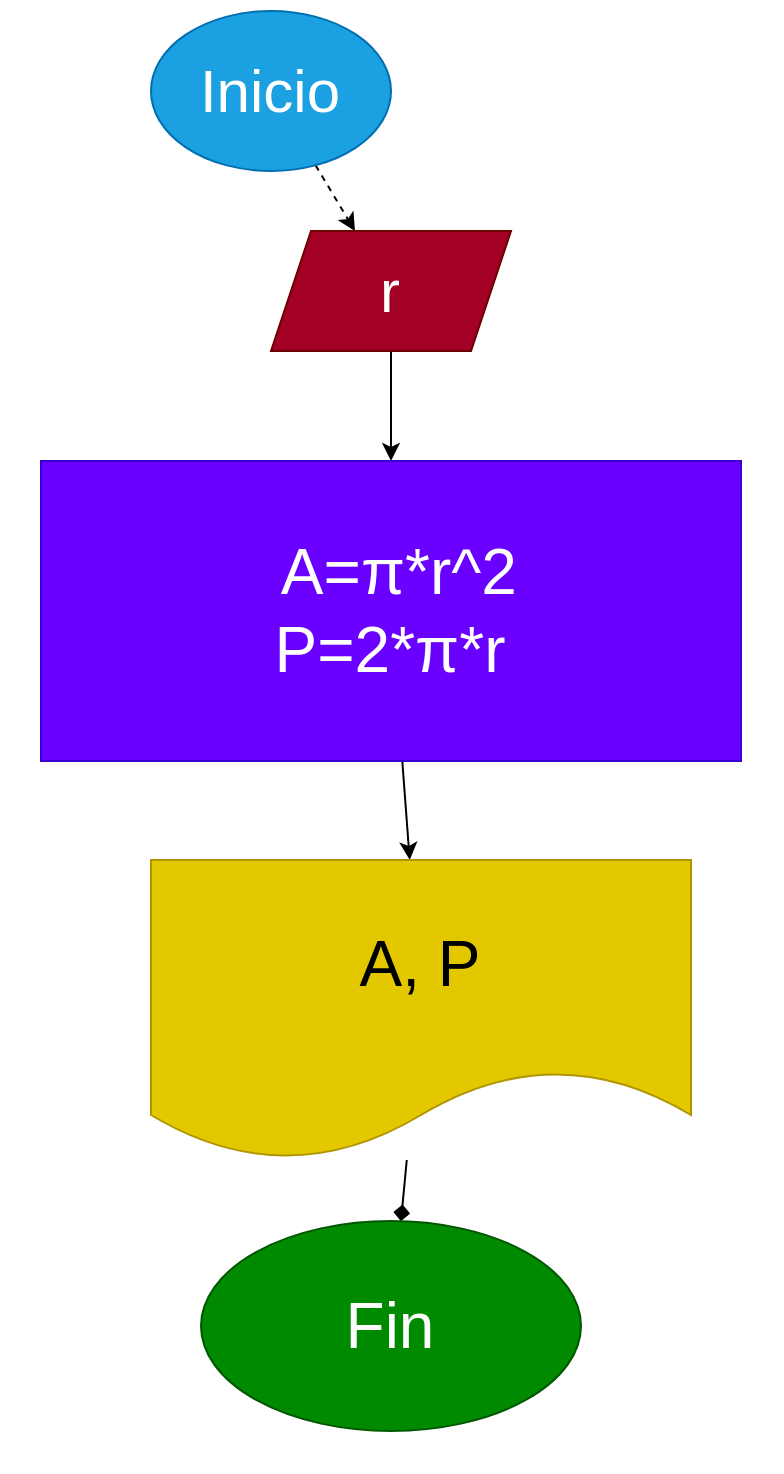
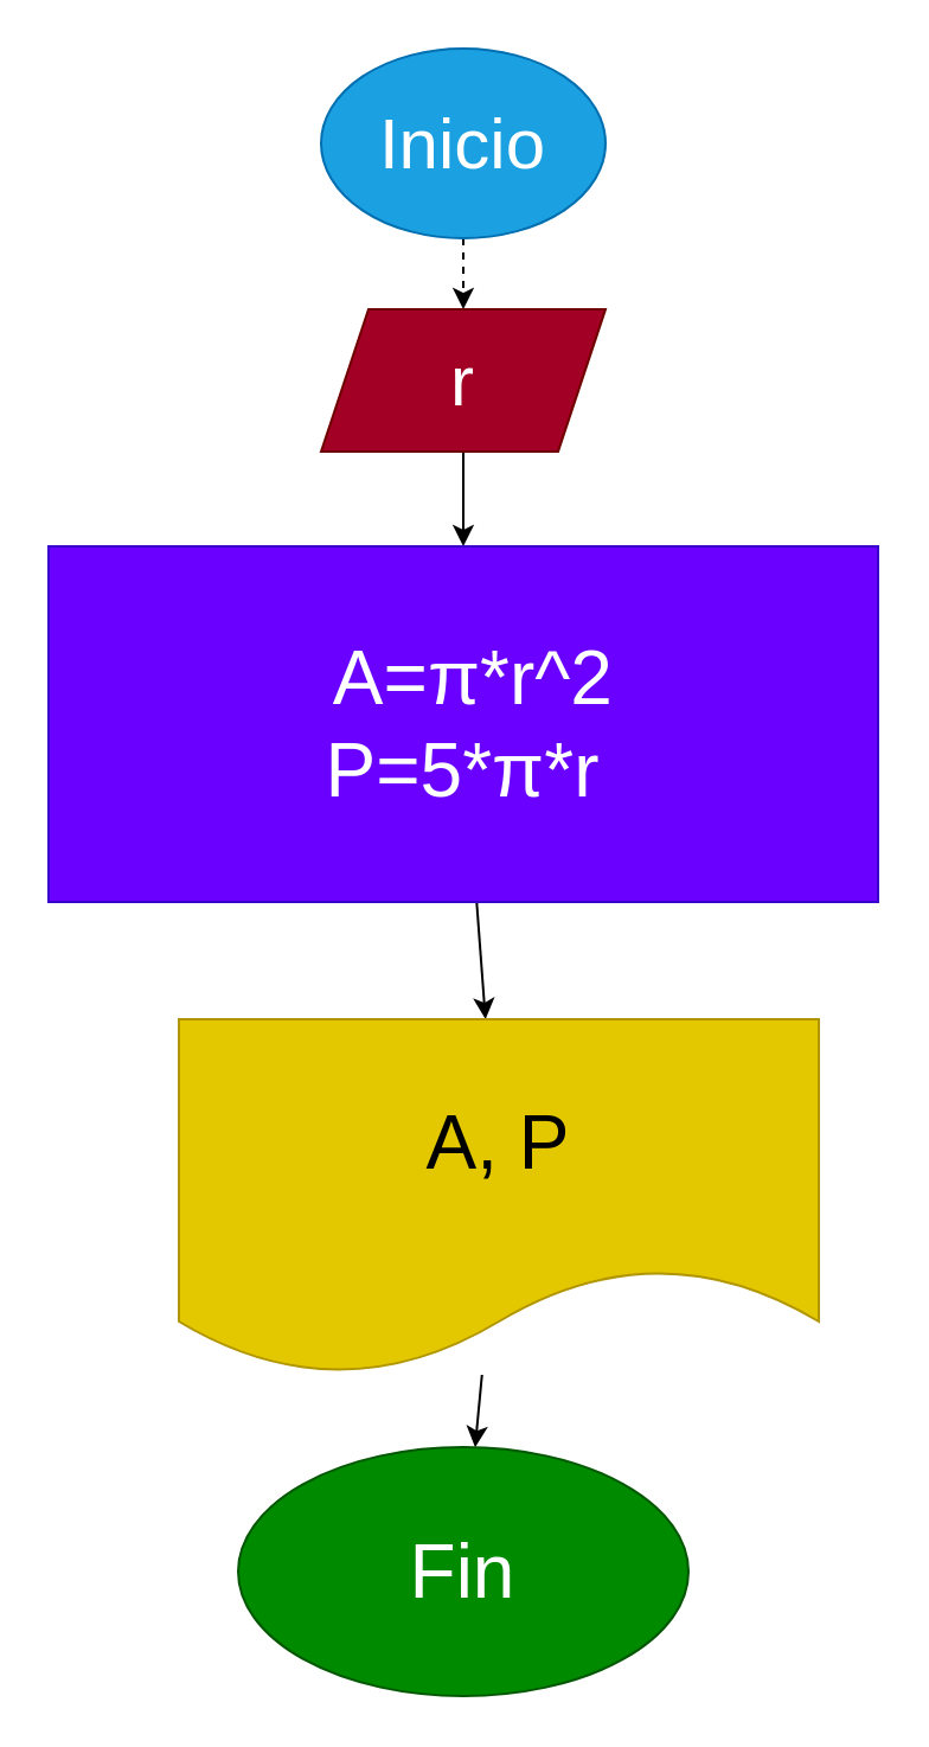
- <mxCell id="3" value="Inicio" style="ellipse;whiteSpace=wrap;html=1;fillColor=#1ba1e2;fontColor=#ffffff;strokeColor=#006EAF;fontSize=30;" vertex="1" parent="1"><mxGeometry x="75" y="5" width="120" height="80" as="geometry" /></mxCell>
+ <mxCell id="3" value="Inicio" style="ellipse;whiteSpace=wrap;html=1;fillColor=#1ba1e2;fontColor=#ffffff;strokeColor=#006EAF;fontSize=30;" vertex="1" parent="1"><mxGeometry x="135" y="20" width="120" height="80" as="geometry" /></mxCell>
- <mxCell id="5" value="r" style="shape=parallelogram;perimeter=parallelogramPerimeter;whiteSpace=wrap;html=1;fixedSize=1;fillColor=#a20025;fontColor=#ffffff;strokeColor=#6F0000;fontSize=30;" vertex="1" parent="1"><mxGeometry x="135" y="115" width="120" height="60" as="geometry" /></mxCell>
+ <mxCell id="5" value="r" style="shape=parallelogram;perimeter=parallelogramPerimeter;whiteSpace=wrap;html=1;fixedSize=1;fillColor=#a20025;fontColor=#ffffff;strokeColor=#6F0000;fontSize=30;" vertex="1" parent="1"><mxGeometry x="135" y="130" width="120" height="60" as="geometry" /></mxCell>
- <mxCell id="7" value="&amp;nbsp;A=π*r^2&lt;br style=&quot;font-size: 32px;&quot;&gt;P=2*π*r" style="whiteSpace=wrap;html=1;fillColor=#6a00ff;strokeColor=#3700CC;fontColor=#ffffff;align=center;fontSize=32;" vertex="1" parent="1"><mxGeometry x="20" y="230" width="350" height="150" as="geometry" /></mxCell>
+ <mxCell id="7" value="&amp;nbsp;A=π*r^2&lt;br style=&quot;font-size: 32px;&quot;&gt;P=5*π*r" style="whiteSpace=wrap;html=1;fillColor=#6a00ff;strokeColor=#3700CC;fontColor=#ffffff;align=center;fontSize=32;" vertex="1" parent="1"><mxGeometry x="20" y="230" width="350" height="150" as="geometry" /></mxCell>
- <mxCell id="8" value="" style="edgeStyle=none;html=1;fontSize=32;endArrow=diamond;" edge="1" parent="1" source="9" target="10"><mxGeometry relative="1" as="geometry" /></mxCell>
+ <mxCell id="8" value="" style="edgeStyle=none;html=1;fontSize=32;" edge="1" parent="1" source="9" target="10"><mxGeometry relative="1" as="geometry" /></mxCell>
